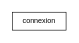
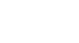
- <mxCell id="2" value="connexion" style="rounded=0;whiteSpace=wrap;html=1;" vertex="1" parent="1"><mxGeometry x="20" y="20" width="90" height="30" as="geometry" /></mxCell>
